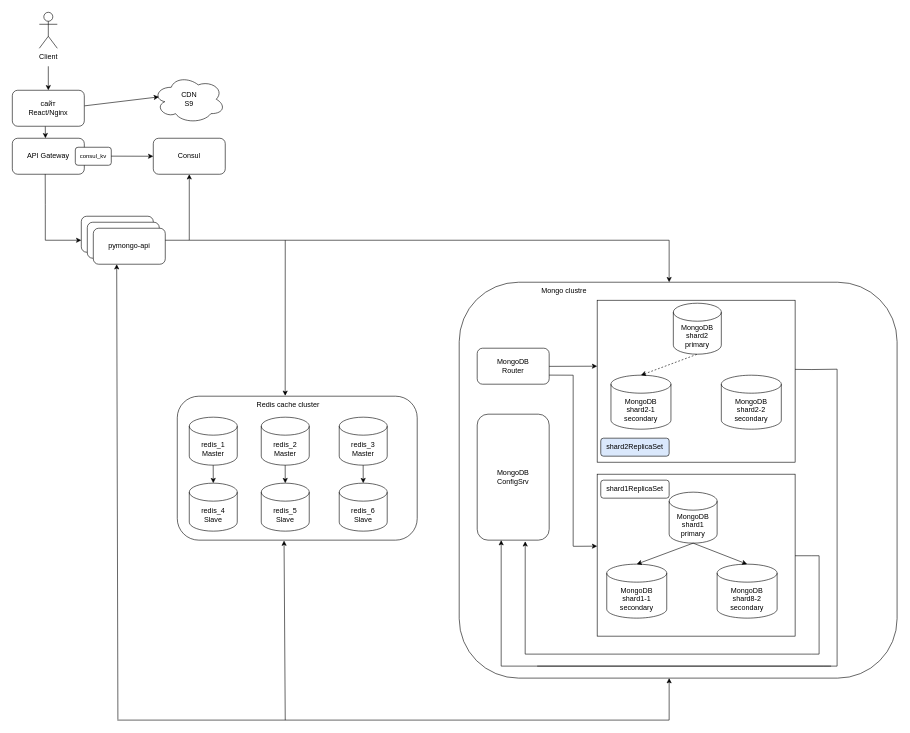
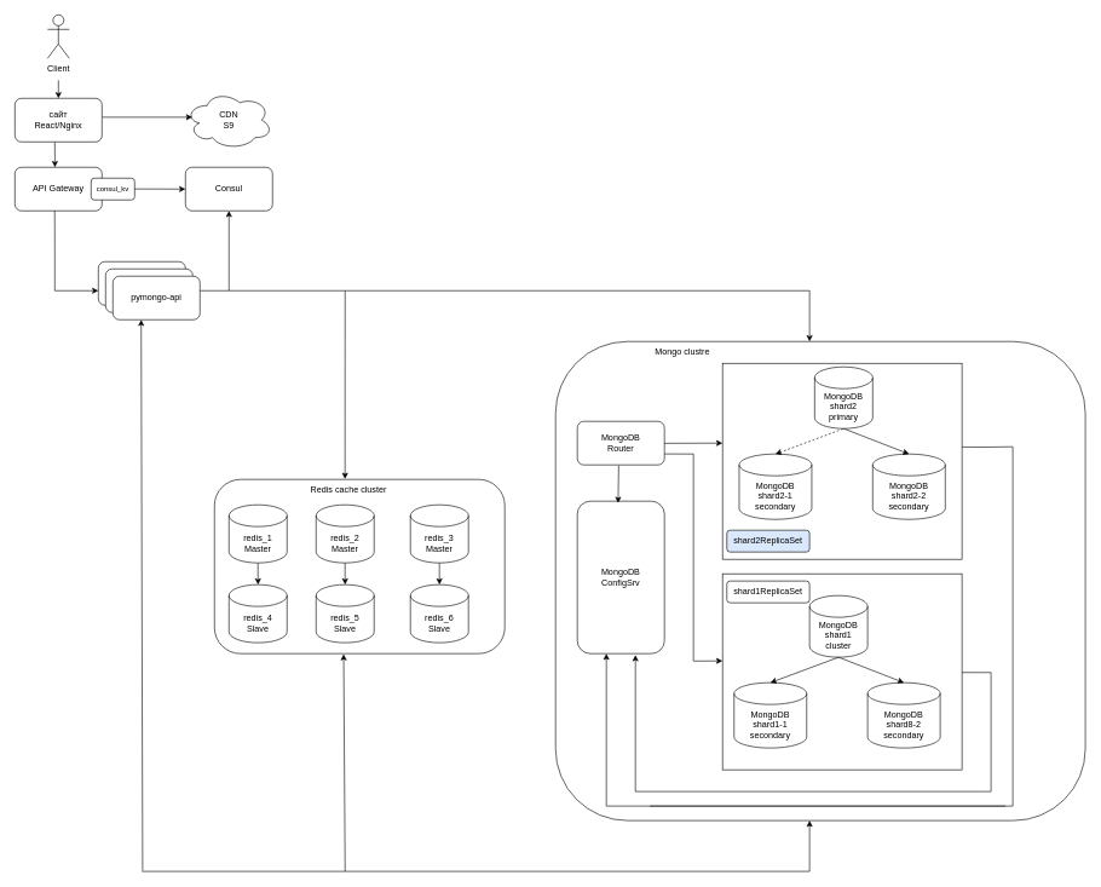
- <mxCell id="10" value="сайт&lt;br&gt;React/Nginx" style="rounded=1;whiteSpace=wrap;html=1;" parent="1" vertex="1"><mxGeometry x="20" y="150" width="120" height="60" as="geometry" /></mxCell>
+ <mxCell id="10" value="сайт&lt;br&gt;React/Nginx" style="rounded=1;whiteSpace=wrap;html=1;" parent="1" vertex="1"><mxGeometry x="20" y="135" width="120" height="60" as="geometry" /></mxCell>
+ <mxCell id="26" value="" style="endArrow=none;startArrow=classic;html=1;rounded=0;exitX=0.5;exitY=0;exitDx=0;exitDy=0;exitPerimeter=0;endFill=0;entryX=0.5;entryY=1;entryDx=0;entryDy=0;entryPerimeter=0;" parent="1" source="24" target="22" edge="1"><mxGeometry width="50" height="50" relative="1" as="geometry"><mxPoint x="1078" y="635" as="sourcePoint" /><mxPoint x="1162" y="595" as="targetPoint" /></mxGeometry></mxCell>
+ <mxCell id="36" value="" style="endArrow=none;startArrow=classic;html=1;rounded=0;endFill=0;entryX=0.475;entryY=1.013;entryDx=0;entryDy=0;exitX=0.468;exitY=0.012;exitDx=0;exitDy=0;entryPerimeter=0;exitPerimeter=0;" parent="1" source="13" target="37" edge="1"><mxGeometry width="50" height="50" relative="1" as="geometry"><mxPoint x="665" y="670" as="sourcePoint" /><mxPoint x="715" y="690" as="targetPoint" /></mxGeometry></mxCell>
- <mxCell id="15" value="MongoDB&lt;br&gt;shard1&lt;br&gt;primary" style="shape=cylinder3;whiteSpace=wrap;html=1;boundedLbl=1;backgroundOutline=1;size=15;" parent="1" vertex="1"><mxGeometry x="1115" y="820" width="80" height="85" as="geometry" /></mxCell>
+ <mxCell id="15" value="MongoDB&lt;br&gt;shard1&lt;br&gt;cluster" style="shape=cylinder3;whiteSpace=wrap;html=1;boundedLbl=1;backgroundOutline=1;size=15;" parent="1" vertex="1"><mxGeometry x="1115" y="820" width="80" height="85" as="geometry" /></mxCell>
